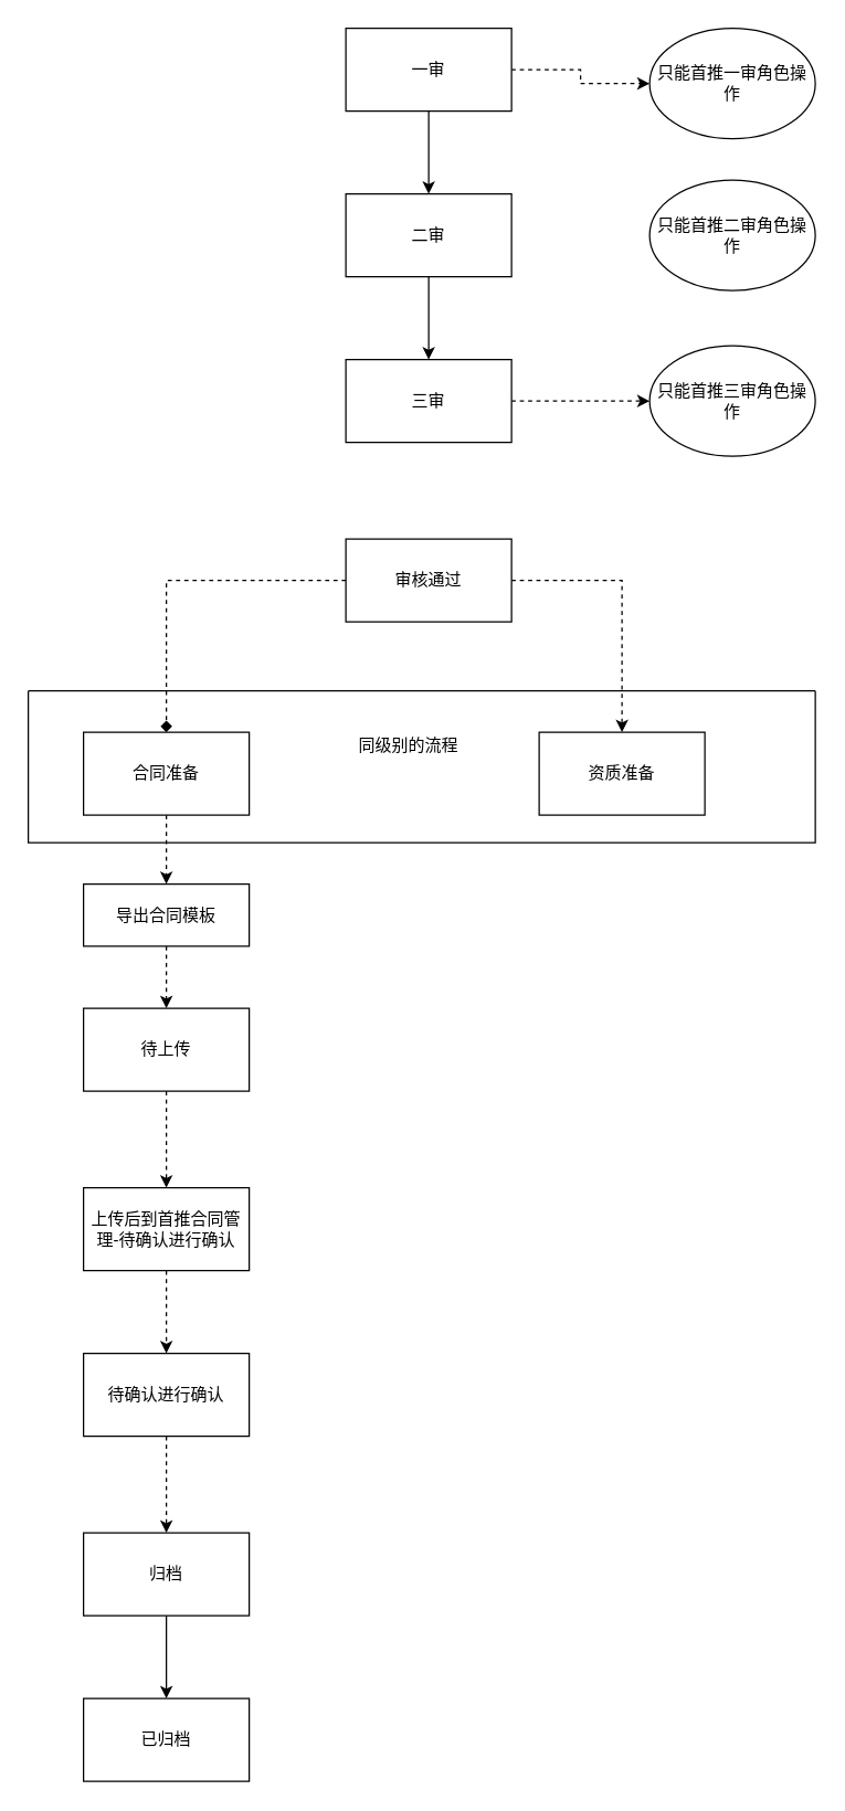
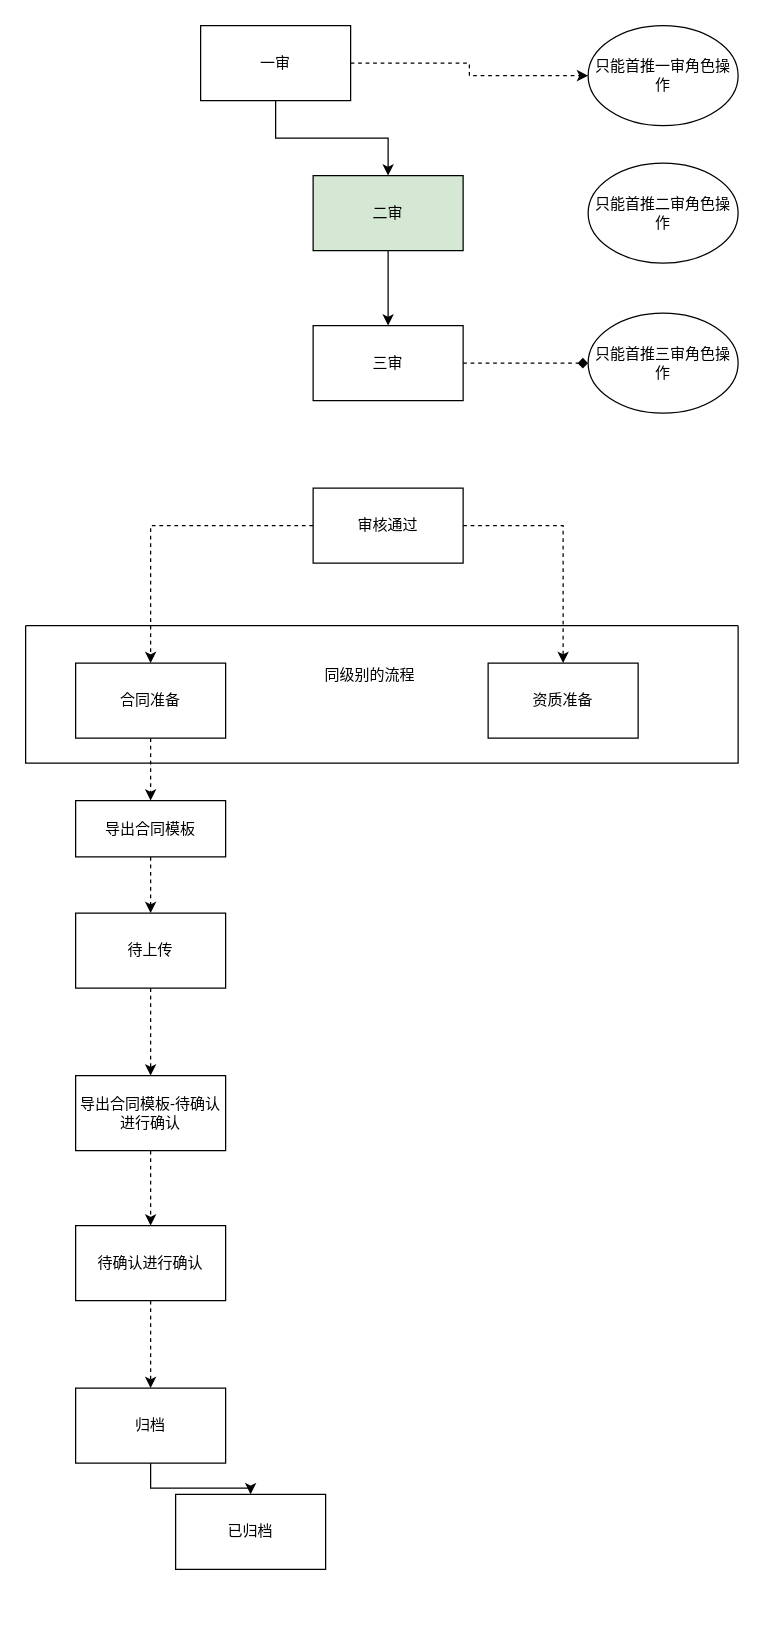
- <mxCell id="4" value="一审" style="rounded=0;whiteSpace=wrap;html=1;" vertex="1" parent="1"><mxGeometry x="250" y="20" width="120" height="60" as="geometry" /></mxCell>
+ <mxCell id="4" value="一审" style="rounded=0;whiteSpace=wrap;html=1;" vertex="1" parent="1"><mxGeometry x="160" y="20" width="120" height="60" as="geometry" /></mxCell>
- <mxCell id="6" value="二审" style="rounded=0;whiteSpace=wrap;html=1;" vertex="1" parent="1"><mxGeometry x="250" y="140" width="120" height="60" as="geometry" /></mxCell>
+ <mxCell id="6" value="二审" style="rounded=0;whiteSpace=wrap;html=1;fillColor=#d5e8d4;" vertex="1" parent="1"><mxGeometry x="250" y="140" width="120" height="60" as="geometry" /></mxCell>
- <mxCell id="7" style="edgeStyle=orthogonalEdgeStyle;rounded=0;orthogonalLoop=1;jettySize=auto;html=1;entryX=0;entryY=0.5;entryDx=0;entryDy=0;dashed=1;" edge="1" parent="1" source="8" target="14"><mxGeometry relative="1" as="geometry" /></mxCell>
+ <mxCell id="7" style="edgeStyle=orthogonalEdgeStyle;rounded=0;orthogonalLoop=1;jettySize=auto;html=1;entryX=0;entryY=0.5;entryDx=0;entryDy=0;dashed=1;endArrow=diamond;" edge="1" parent="1" source="8" target="14"><mxGeometry relative="1" as="geometry" /></mxCell>
- <mxCell id="9" style="edgeStyle=orthogonalEdgeStyle;rounded=0;orthogonalLoop=1;jettySize=auto;html=1;entryX=0.5;entryY=0;entryDx=0;entryDy=0;dashed=1;endArrow=diamond;" edge="1" parent="1" source="11" target="16"><mxGeometry relative="1" as="geometry" /></mxCell>
+ <mxCell id="9" style="edgeStyle=orthogonalEdgeStyle;rounded=0;orthogonalLoop=1;jettySize=auto;html=1;entryX=0.5;entryY=0;entryDx=0;entryDy=0;dashed=1;" edge="1" parent="1" source="11" target="16"><mxGeometry relative="1" as="geometry" /></mxCell>
- <mxCell id="23" value="上传后到首推合同管理-待确认进行确认" style="rounded=0;whiteSpace=wrap;html=1;" vertex="1" parent="1"><mxGeometry x="60" y="860" width="120" height="60" as="geometry" /></mxCell>
+ <mxCell id="23" value="导出合同模板-待确认进行确认" style="rounded=0;whiteSpace=wrap;html=1;" vertex="1" parent="1"><mxGeometry x="60" y="860" width="120" height="60" as="geometry" /></mxCell>
- <mxCell id="30" value="已归档" style="rounded=0;whiteSpace=wrap;html=1;" vertex="1" parent="1"><mxGeometry x="60" y="1230" width="120" height="60" as="geometry" /></mxCell>
+ <mxCell id="30" value="已归档" style="rounded=0;whiteSpace=wrap;html=1;" vertex="1" parent="1"><mxGeometry x="140" y="1195" width="120" height="60" as="geometry" /></mxCell>
